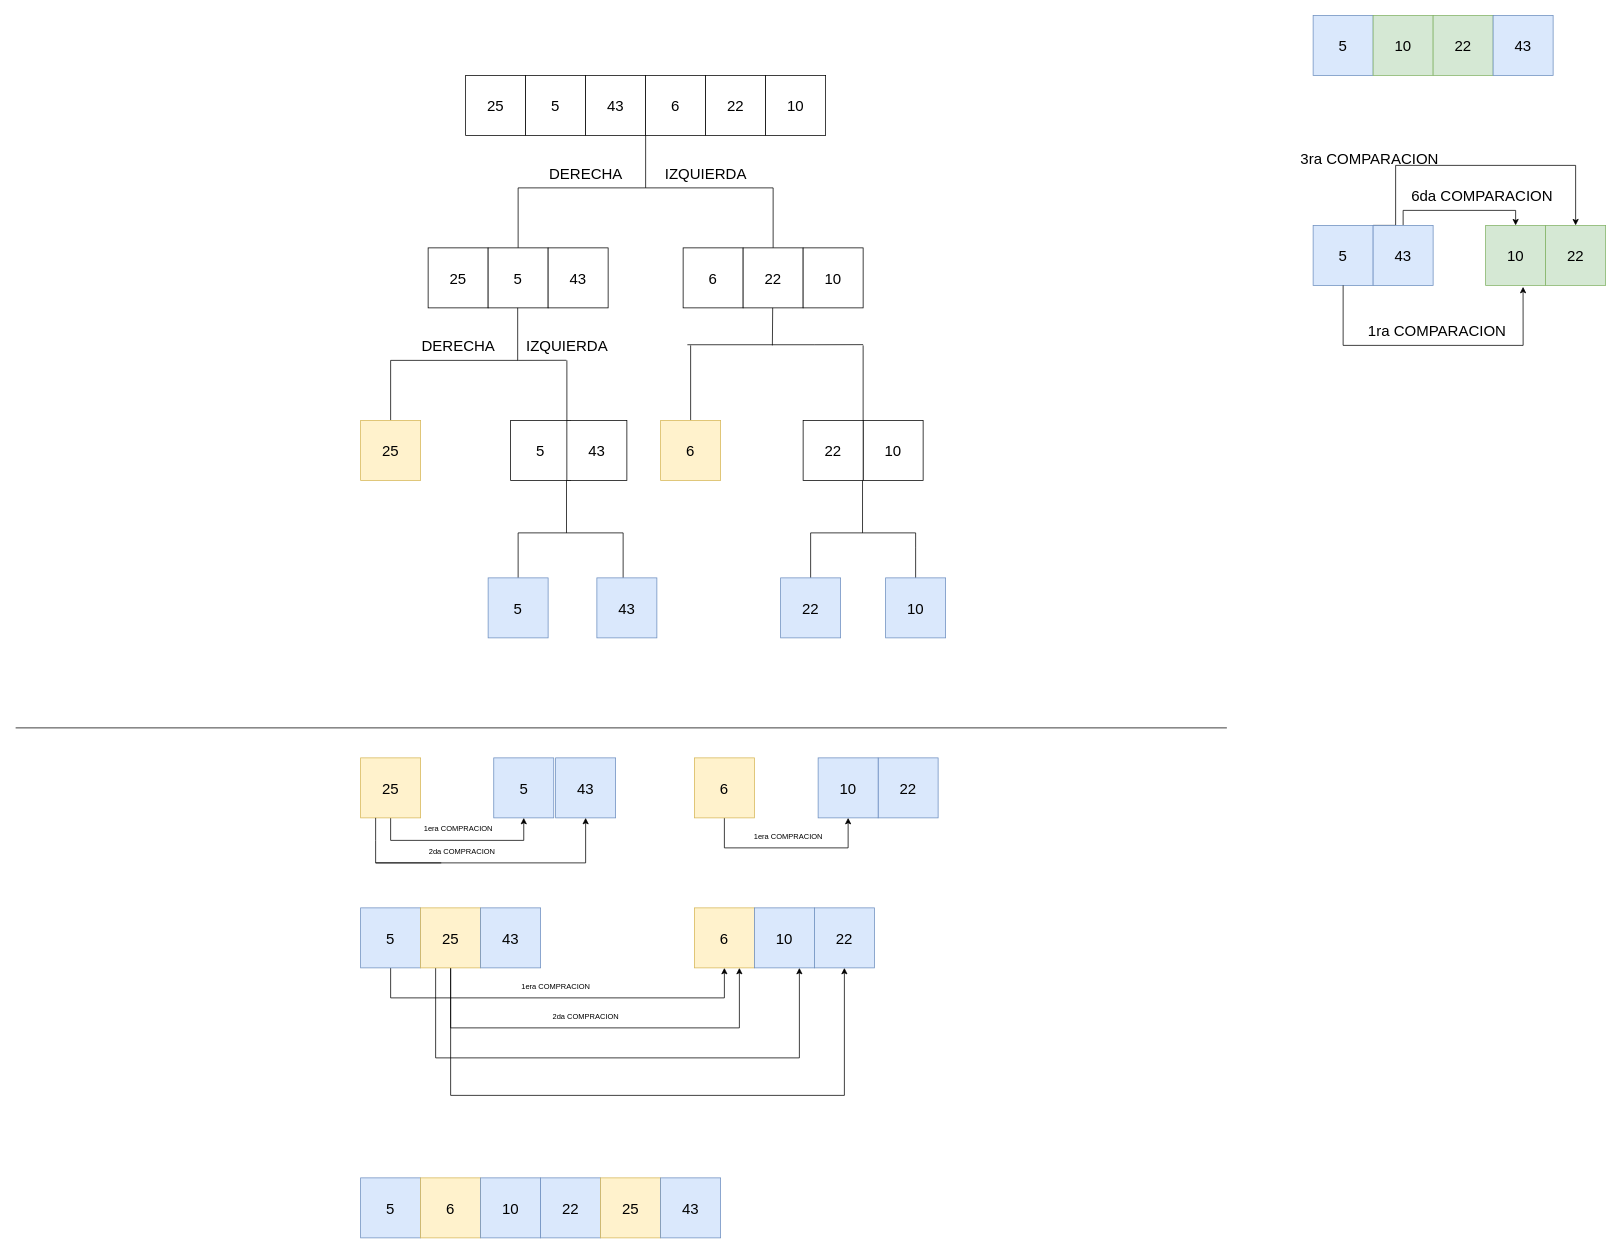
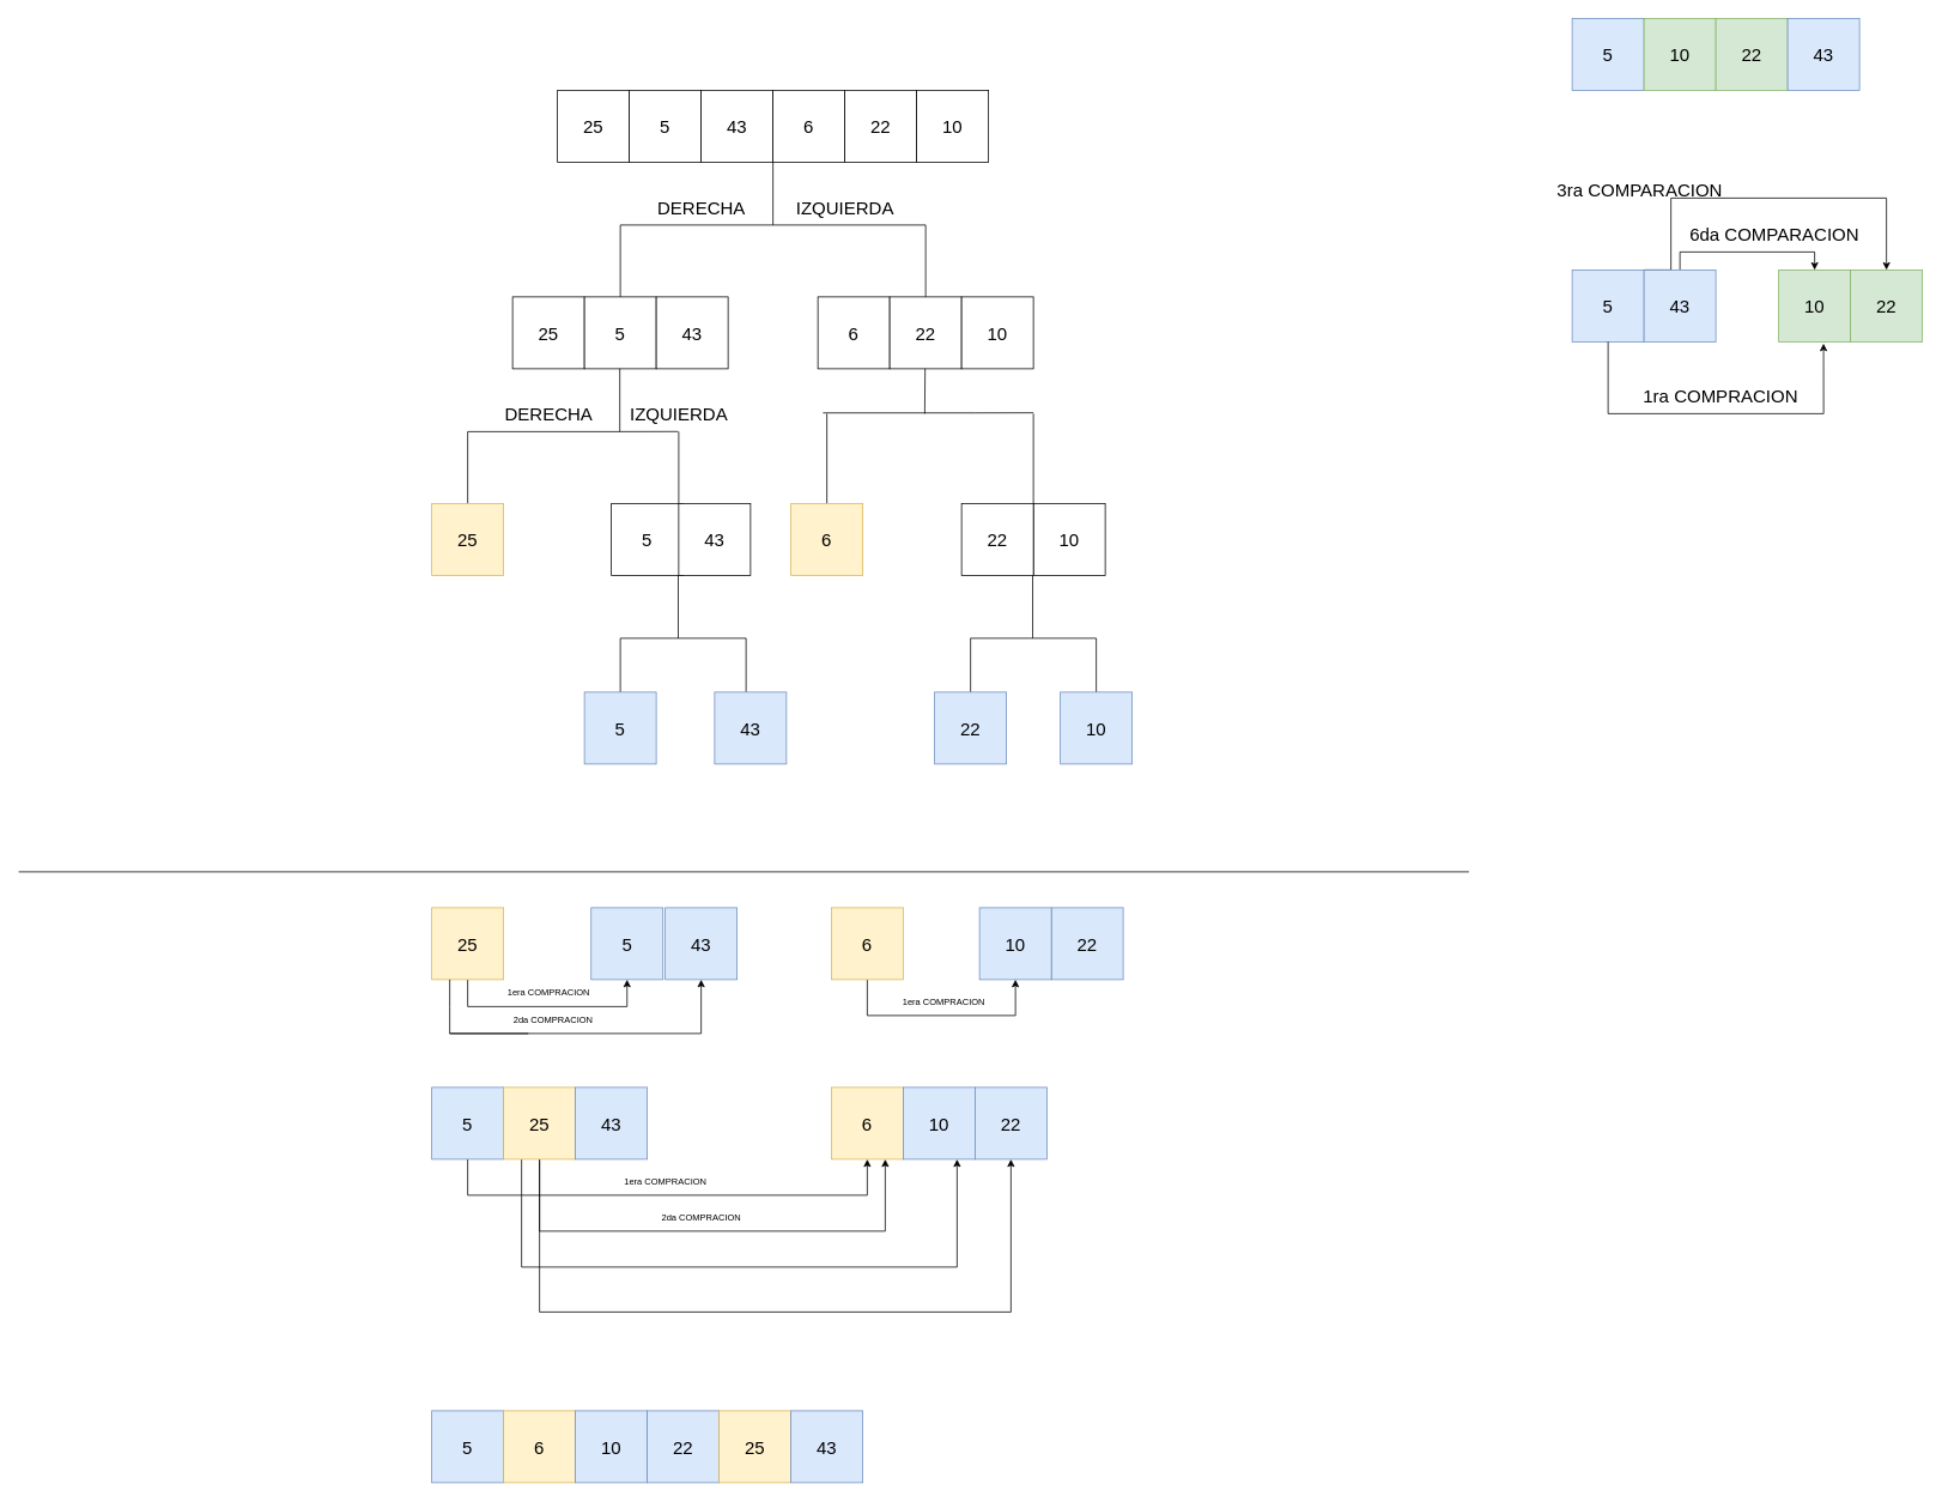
- <mxCell id="59" value="1ra COMPARACION" style="text;html=1;resizable=0;autosize=1;align=center;verticalAlign=middle;points=[];fillColor=none;strokeColor=none;rounded=0;fontSize=20;" vertex="1" parent="1"><mxGeometry x="1810" y="420" width="210" height="40" as="geometry" /></mxCell>
+ <mxCell id="59" value="1ra COMPRACION" style="text;html=1;resizable=0;autosize=1;align=center;verticalAlign=middle;points=[];fillColor=none;strokeColor=none;rounded=0;fontSize=20;" vertex="1" parent="1"><mxGeometry x="1810" y="420" width="210" height="40" as="geometry" /></mxCell>
